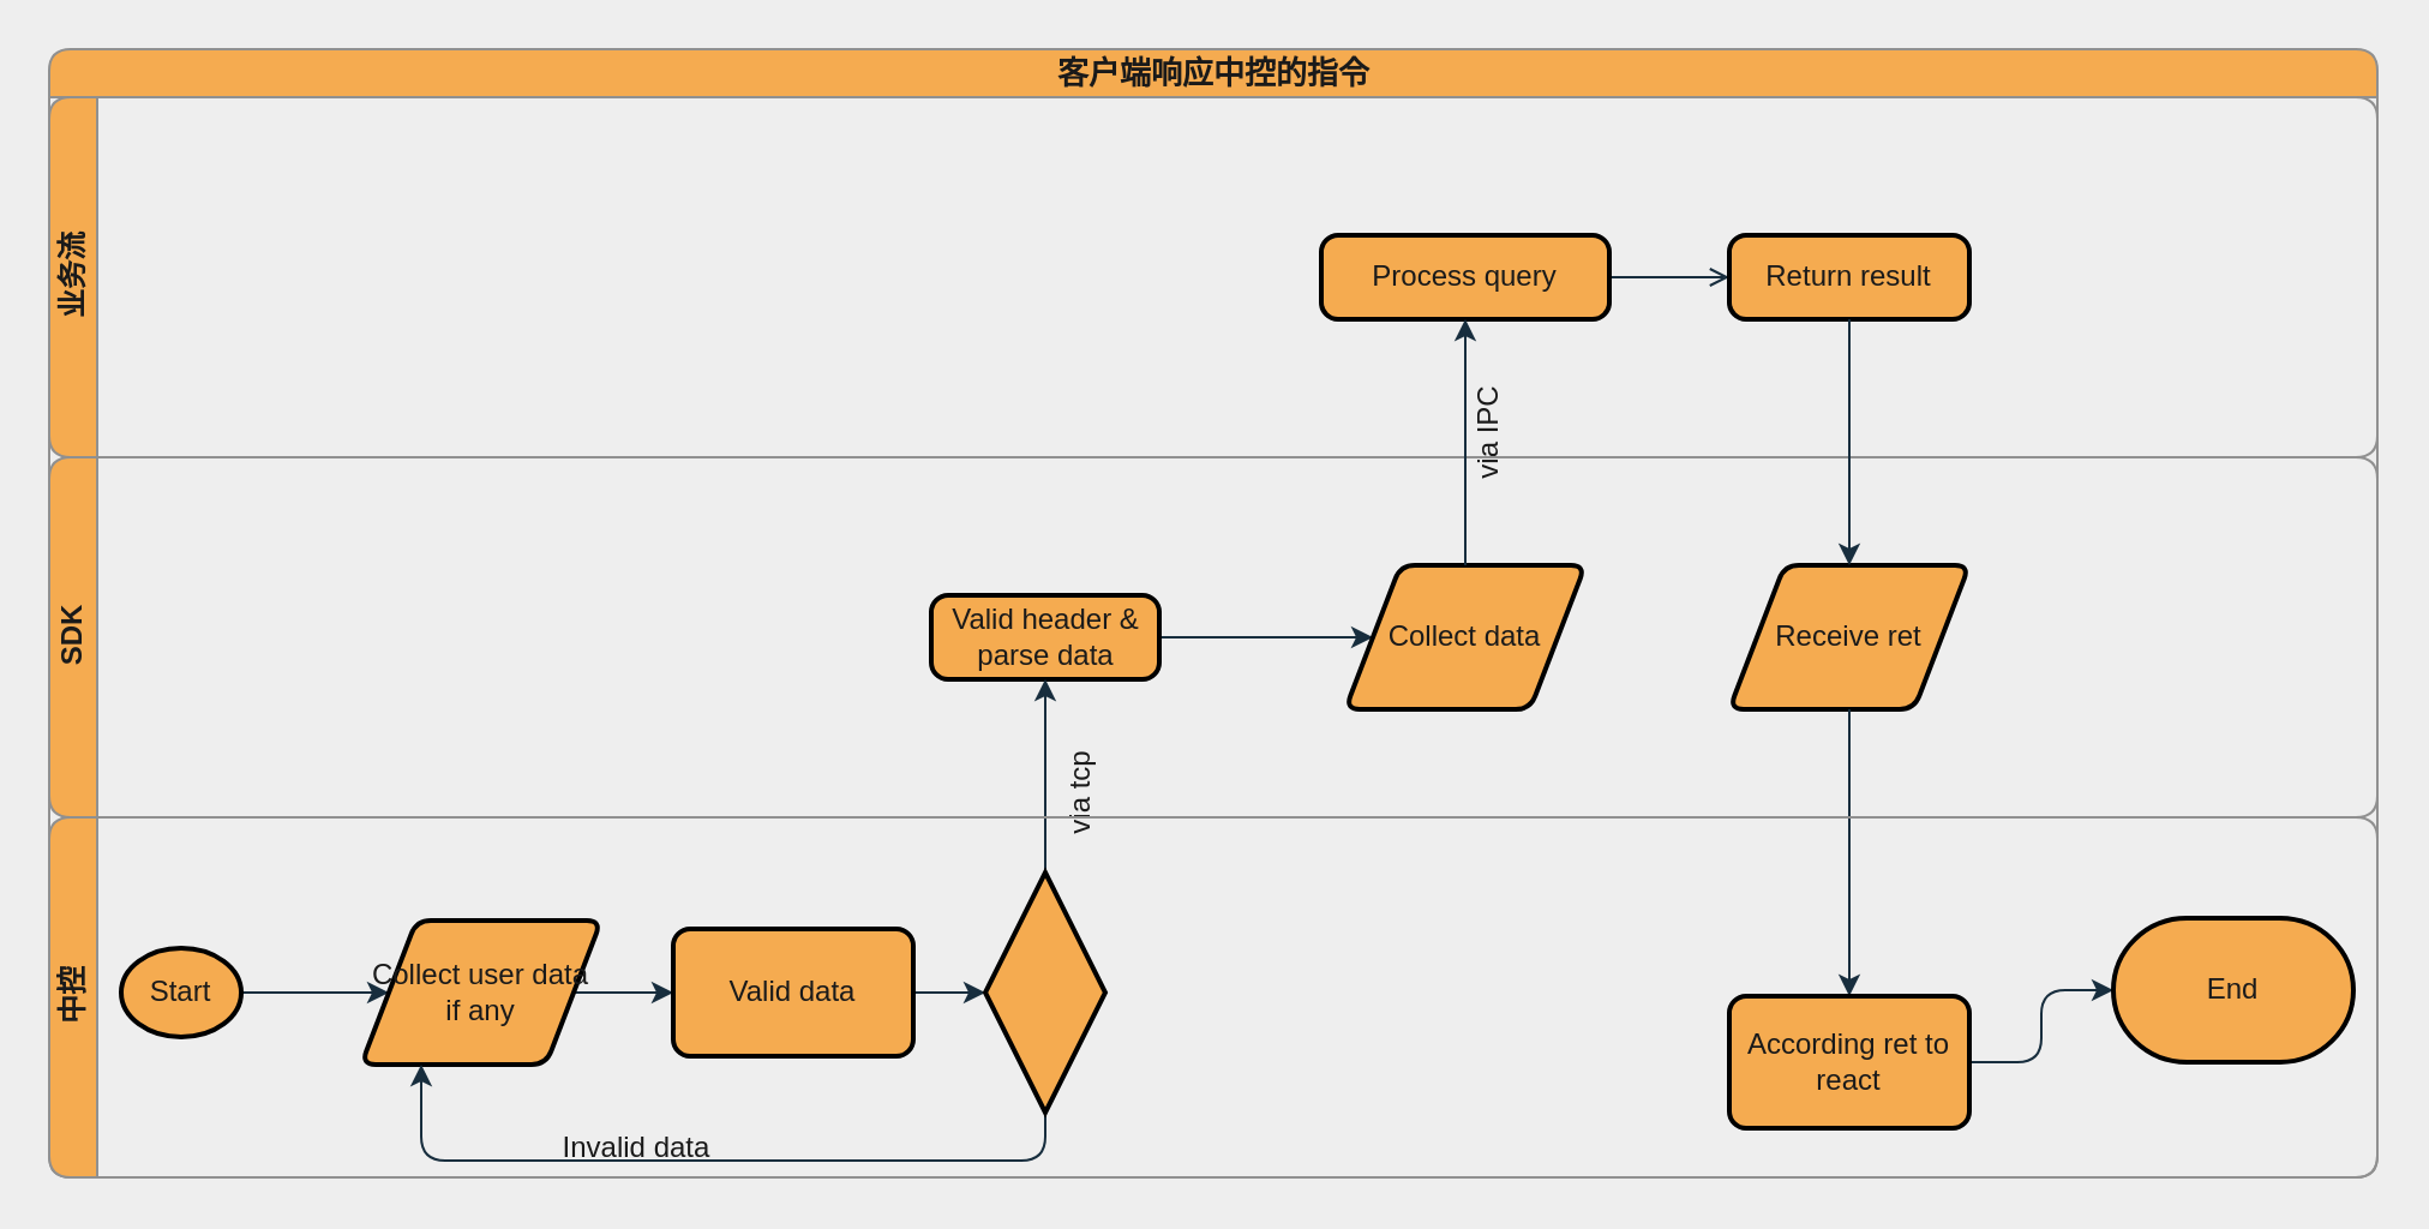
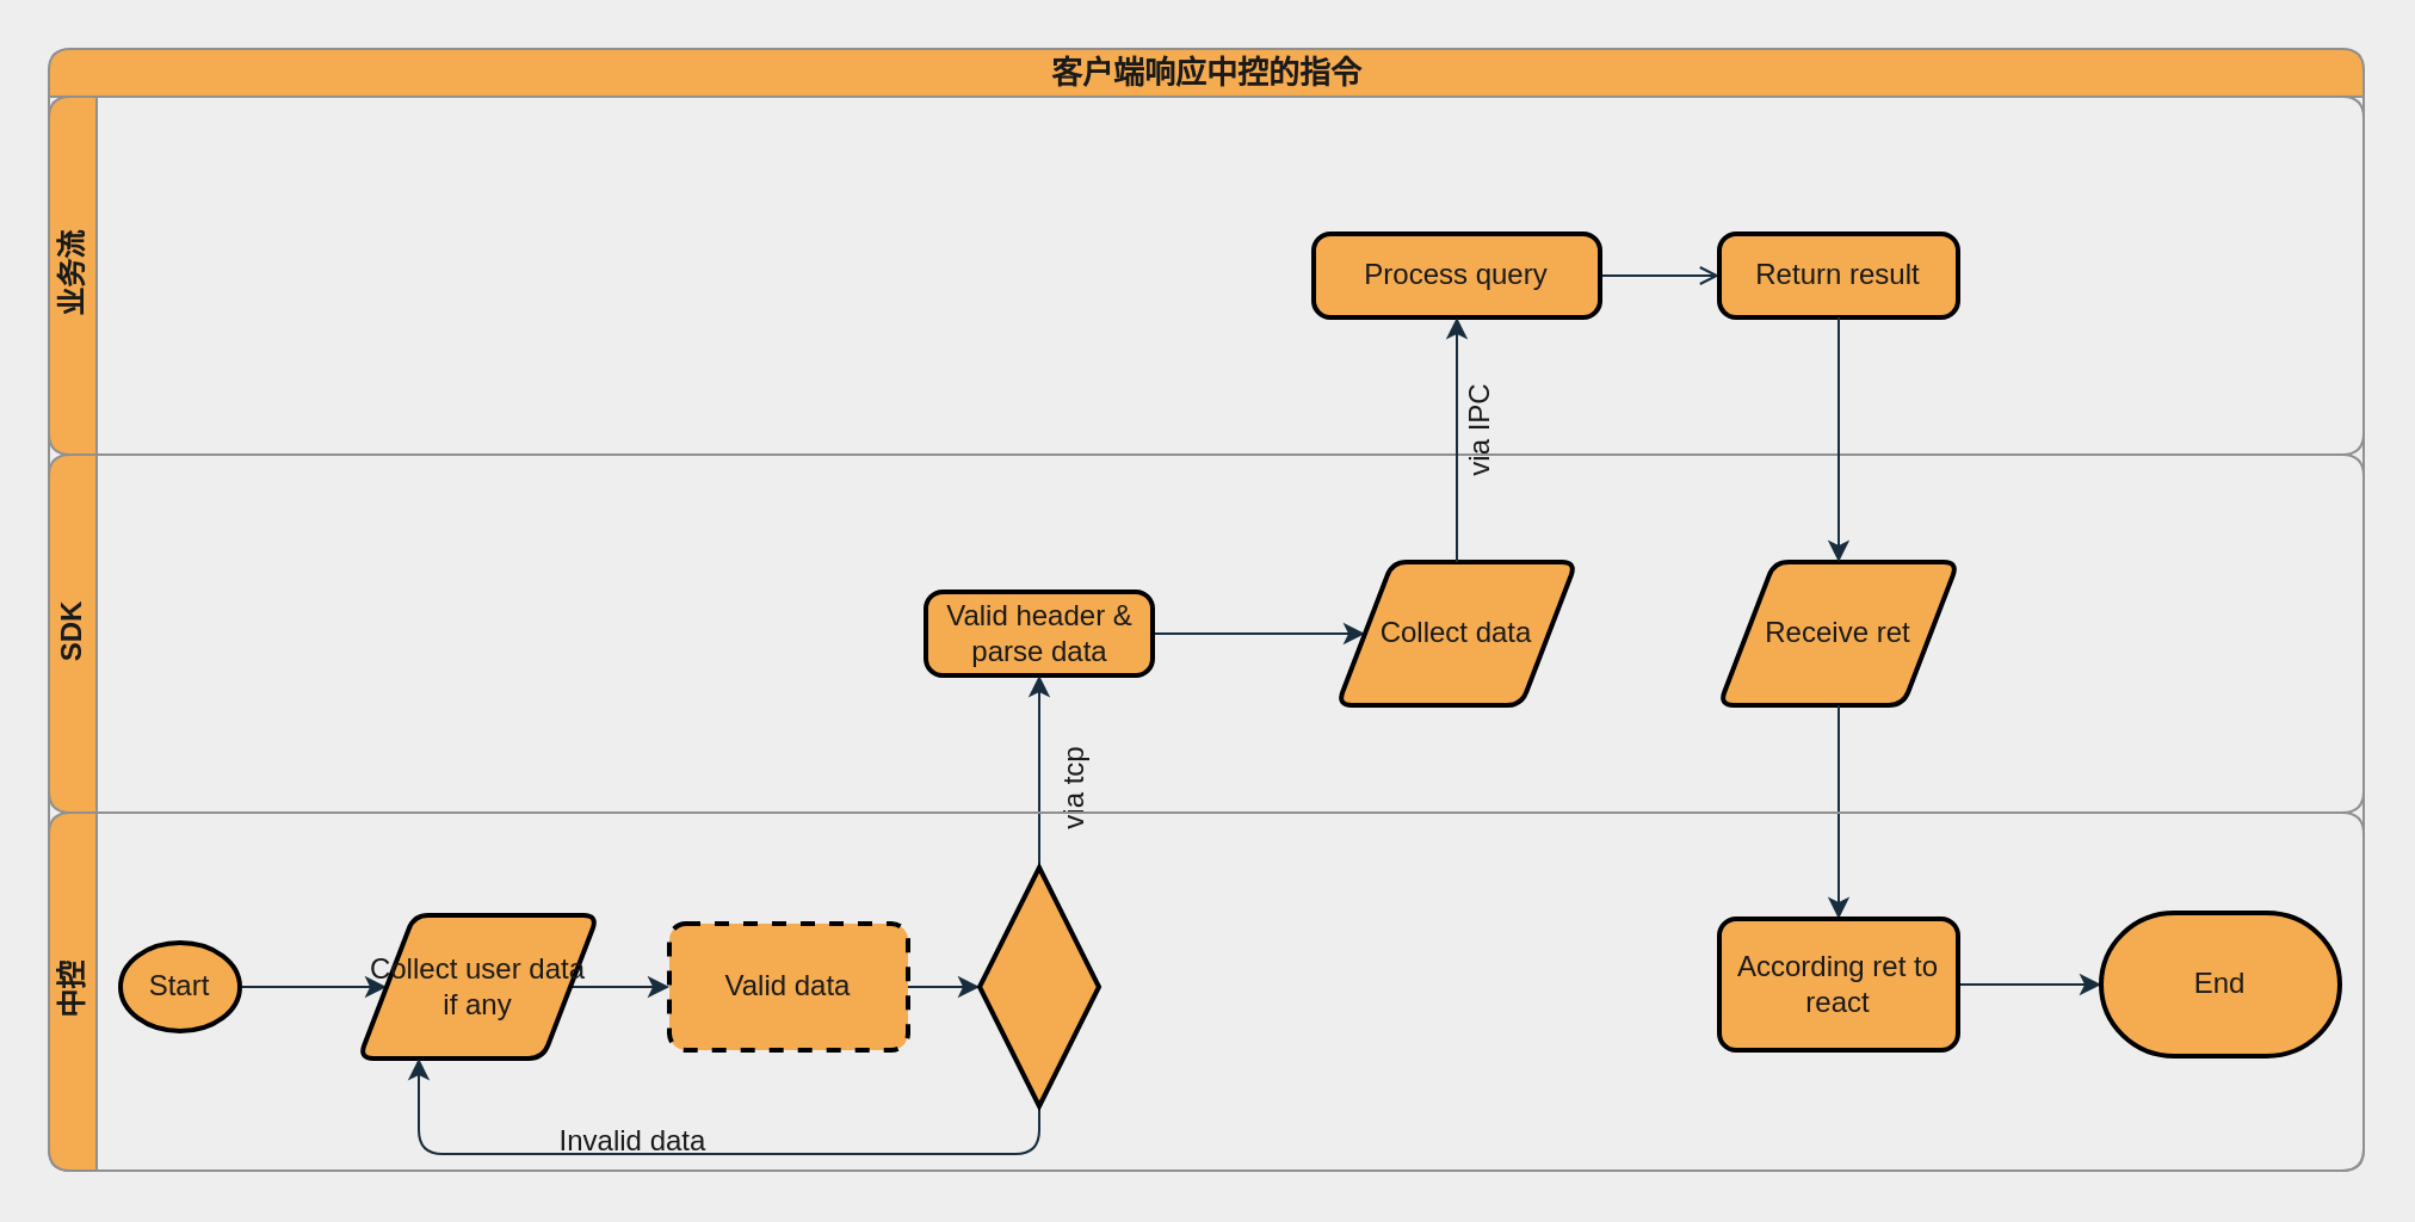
- <mxCell id="23" value="Valid data" style="rounded=1;whiteSpace=wrap;html=1;absoluteArcSize=1;arcSize=14;strokeWidth=2;fillColor=#F5AB50;fontColor=#1A1A1A;" vertex="1" parent="18"><mxGeometry x="260" y="46.5" width="100" height="53" as="geometry" /></mxCell>
+ <mxCell id="23" value="Valid data" style="rounded=1;whiteSpace=wrap;html=1;absoluteArcSize=1;arcSize=14;strokeWidth=2;fillColor=#F5AB50;fontColor=#1A1A1A;dashed=1;" vertex="1" parent="18"><mxGeometry x="260" y="46.5" width="100" height="53" as="geometry" /></mxCell>
- <mxCell id="28" value="According ret to react" style="rounded=1;whiteSpace=wrap;html=1;absoluteArcSize=1;arcSize=14;strokeWidth=2;fillColor=#F5AB50;fontColor=#1A1A1A;" vertex="1" parent="18"><mxGeometry x="700" y="74.5" width="100" height="55" as="geometry" /></mxCell>
+ <mxCell id="28" value="According ret to react" style="rounded=1;whiteSpace=wrap;html=1;absoluteArcSize=1;arcSize=14;strokeWidth=2;fillColor=#F5AB50;fontColor=#1A1A1A;" vertex="1" parent="18"><mxGeometry x="700" y="44.5" width="100" height="55" as="geometry" /></mxCell>
